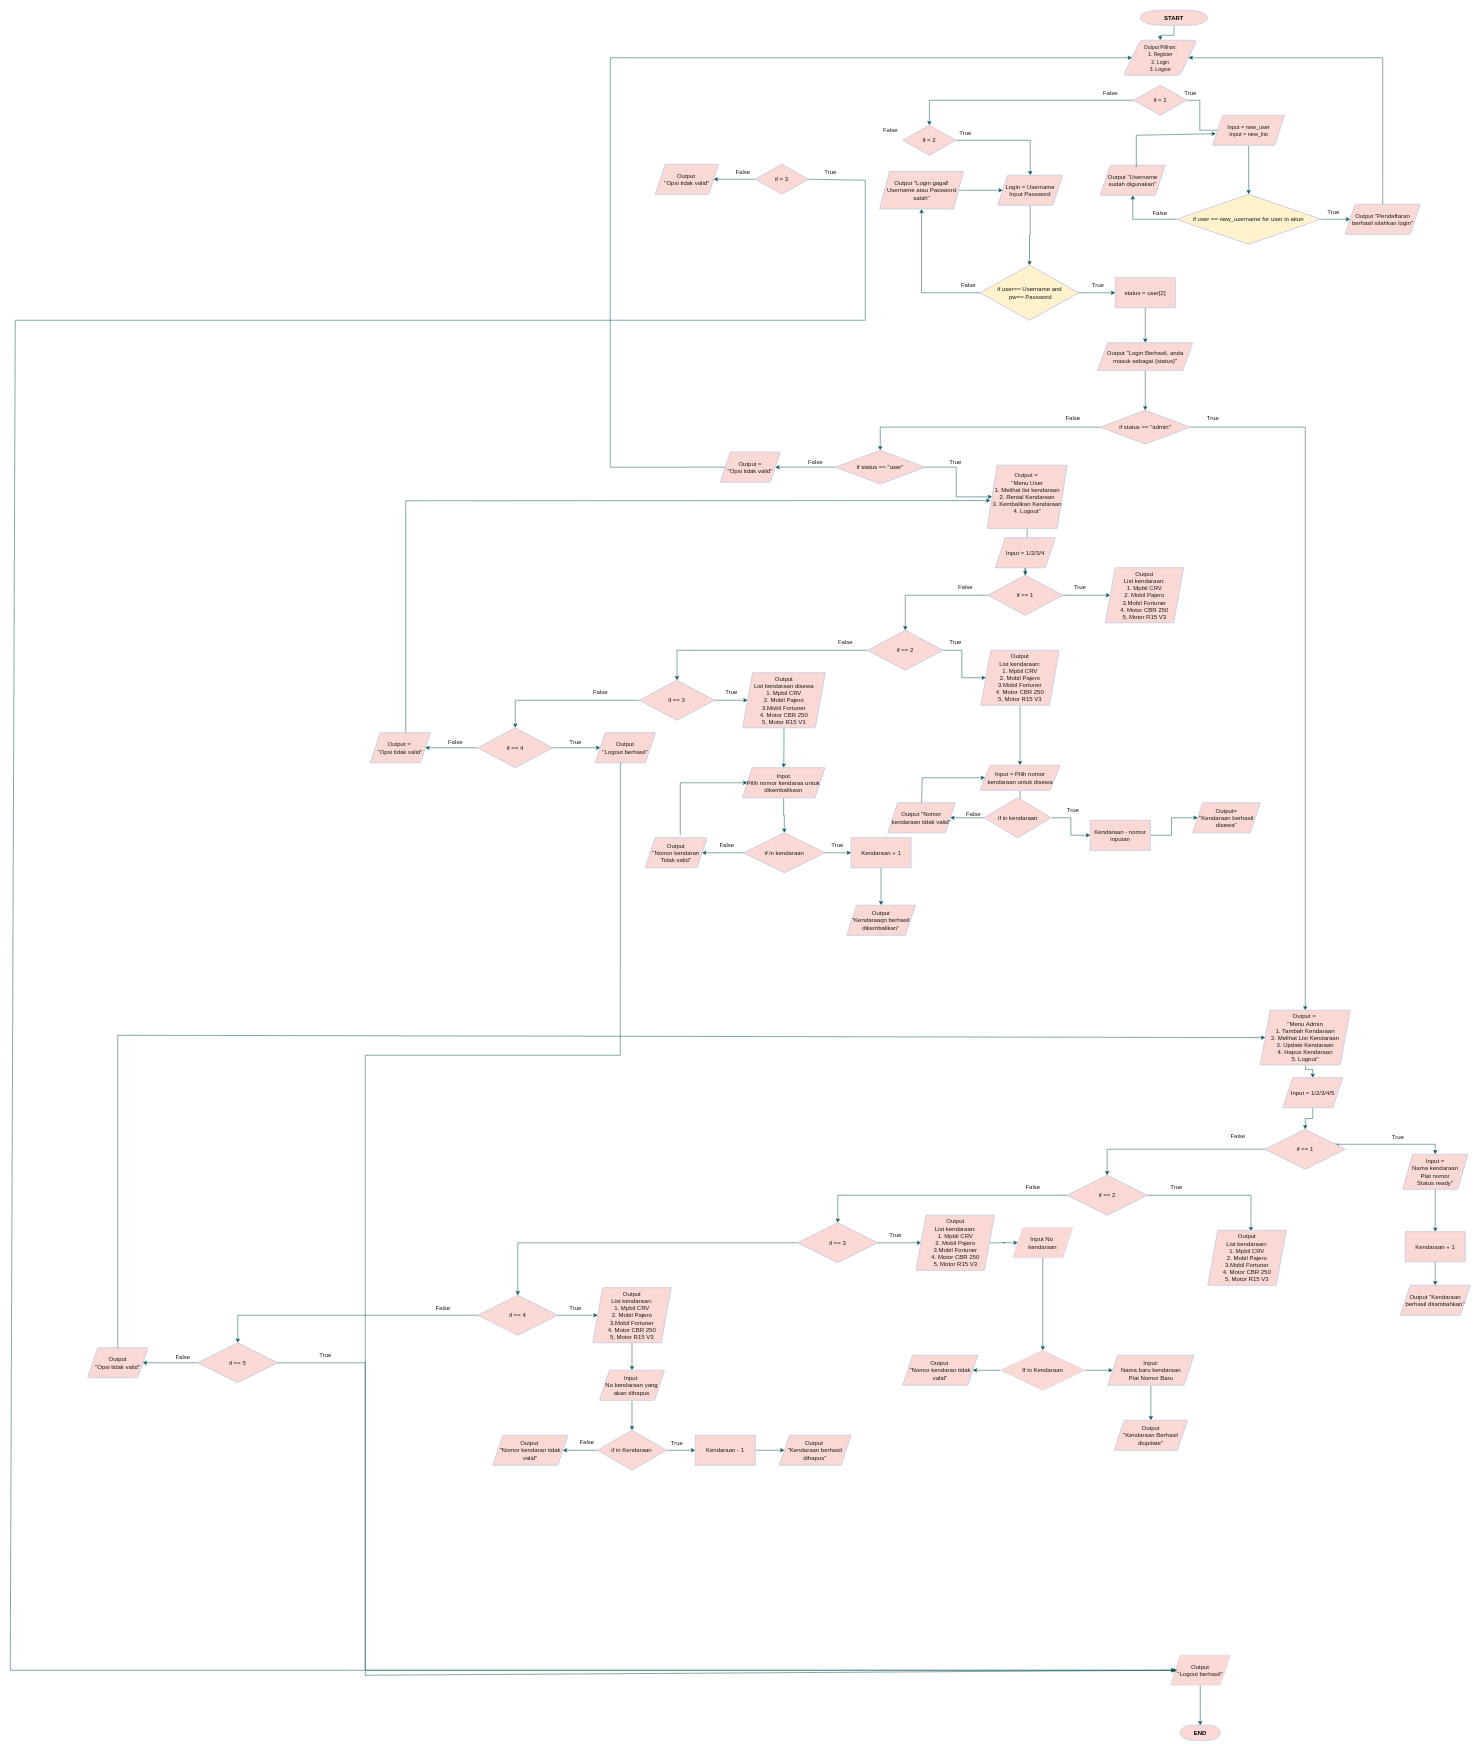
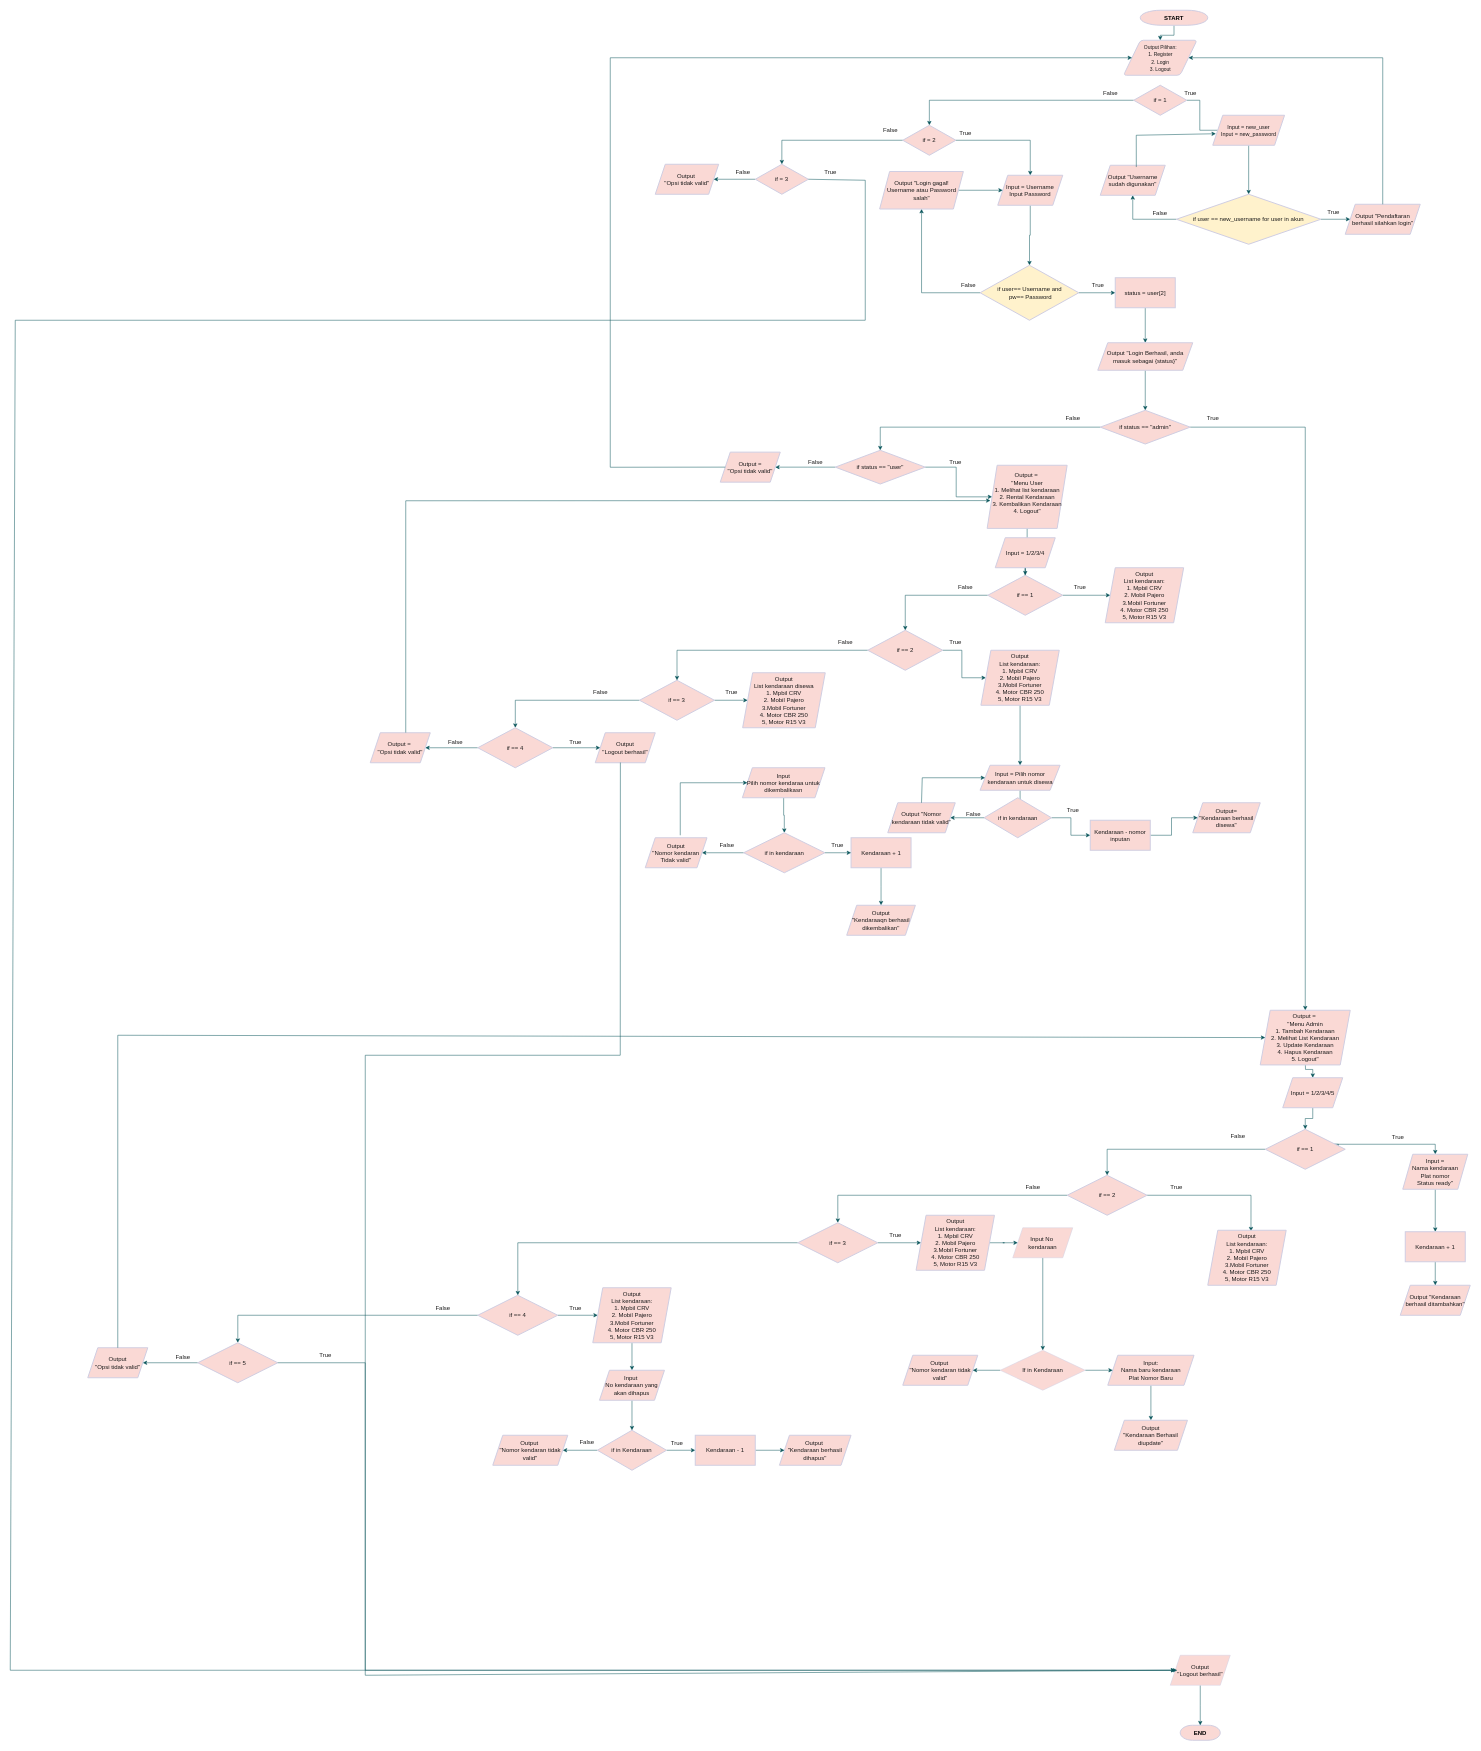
- <mxCell id="14" value="&lt;font style=&quot;font-size: 11px;&quot;&gt;Input = new_user&lt;/font&gt;&lt;div style=&quot;font-size: 11px;&quot;&gt;&lt;font style=&quot;font-size: 11px;&quot;&gt;Input = new_list&lt;/font&gt;&lt;/div&gt;" style="shape=parallelogram;perimeter=parallelogramPerimeter;whiteSpace=wrap;html=1;fixedSize=1;fillColor=#FAD9D5;strokeColor=#D0CEE2;fontColor=#1A1A1A;strokeWidth=2;labelBackgroundColor=none;align=center;" parent="1" vertex="1"><mxGeometry x="2425" y="230" width="143.63" height="60" as="geometry" /></mxCell>
+ <mxCell id="14" value="&lt;font style=&quot;font-size: 11px;&quot;&gt;Input = new_user&lt;/font&gt;&lt;div style=&quot;font-size: 11px;&quot;&gt;&lt;font style=&quot;font-size: 11px;&quot;&gt;Input = new_password&lt;/font&gt;&lt;/div&gt;" style="shape=parallelogram;perimeter=parallelogramPerimeter;whiteSpace=wrap;html=1;fixedSize=1;fillColor=#FAD9D5;strokeColor=#D0CEE2;fontColor=#1A1A1A;strokeWidth=2;labelBackgroundColor=none;align=center;" parent="1" vertex="1"><mxGeometry x="2425" y="230" width="143.63" height="60" as="geometry" /></mxCell>
+ <mxCell id="8" value="" style="edgeStyle=orthogonalEdgeStyle;rounded=0;orthogonalLoop=1;jettySize=auto;html=1;strokeColor=#09555B;fontColor=default;align=center;labelBackgroundColor=none;" parent="1" source="10" target="12" edge="1"><mxGeometry relative="1" as="geometry" /></mxCell>
- <mxCell id="28" value="Login = Username&lt;div&gt;Input Password&lt;/div&gt;" style="shape=parallelogram;perimeter=parallelogramPerimeter;whiteSpace=wrap;html=1;fixedSize=1;fillColor=#FAD9D5;strokeColor=#D0CEE2;fontColor=#1A1A1A;strokeWidth=2;labelBackgroundColor=none;" parent="1" vertex="1"><mxGeometry x="1995" y="350" width="130" height="60" as="geometry" /></mxCell>
+ <mxCell id="28" value="Input = Username&lt;div&gt;Input Password&lt;/div&gt;" style="shape=parallelogram;perimeter=parallelogramPerimeter;whiteSpace=wrap;html=1;fixedSize=1;fillColor=#FAD9D5;strokeColor=#D0CEE2;fontColor=#1A1A1A;strokeWidth=2;labelBackgroundColor=none;" parent="1" vertex="1"><mxGeometry x="1995" y="350" width="130" height="60" as="geometry" /></mxCell>
- <mxCell id="155" value="" style="edgeStyle=orthogonalEdgeStyle;rounded=0;orthogonalLoop=1;jettySize=auto;html=1;strokeColor=#09555B;fontColor=default;labelBackgroundColor=none;" parent="1" source="156" target="158" edge="1"><mxGeometry relative="1" as="geometry" /></mxCell>
